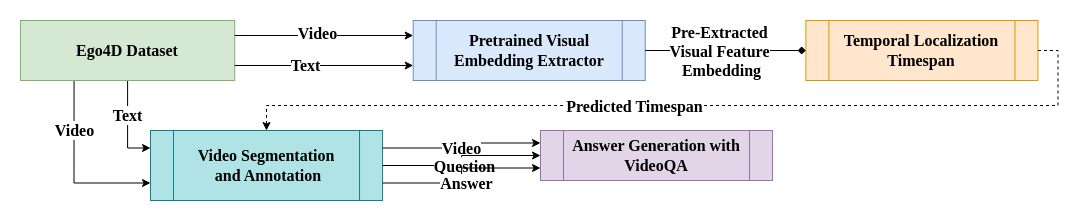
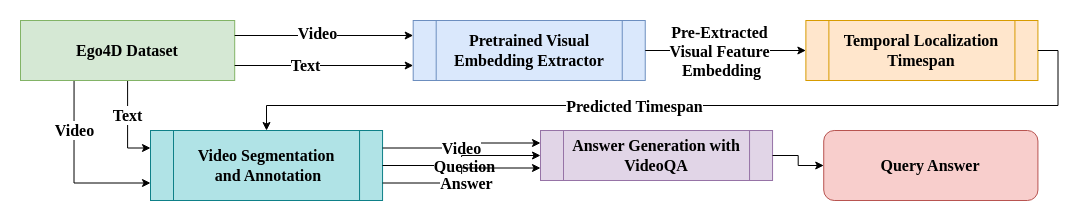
- <mxCell id="5" style="edgeStyle=orthogonalEdgeStyle;rounded=0;orthogonalLoop=1;jettySize=auto;html=1;exitX=1;exitY=0.5;exitDx=0;exitDy=0;fontFamily=Times New Roman;fontStyle=1;fontSize=16;entryX=0;entryY=0.5;entryDx=0;entryDy=0;endArrow=diamond;" parent="2" source="3" edge="1" target="4"><mxGeometry relative="1" as="geometry"><mxPoint x="785.385" y="42.105" as="targetPoint" /></mxGeometry></mxCell>
+ <mxCell id="5" style="edgeStyle=orthogonalEdgeStyle;rounded=0;orthogonalLoop=1;jettySize=auto;html=1;exitX=1;exitY=0.5;exitDx=0;exitDy=0;fontFamily=Times New Roman;fontStyle=1;fontSize=16;entryX=0;entryY=0.5;entryDx=0;entryDy=0;" parent="2" source="3" edge="1" target="4"><mxGeometry relative="1" as="geometry"><mxPoint x="785.385" y="42.105" as="targetPoint" /></mxGeometry></mxCell>
- <mxCell id="8" style="edgeStyle=orthogonalEdgeStyle;rounded=0;orthogonalLoop=1;jettySize=auto;html=1;exitX=1;exitY=0.5;exitDx=0;exitDy=0;entryX=0.5;entryY=0;entryDx=0;entryDy=0;fontFamily=Times New Roman;fontStyle=1;fontSize=16;dashed=1;" parent="2" source="4" target="7" edge="1"><mxGeometry relative="1" as="geometry"><mxPoint x="107.098" y="198.684" as="targetPoint" /></mxGeometry></mxCell>
+ <mxCell id="8" style="edgeStyle=orthogonalEdgeStyle;rounded=0;orthogonalLoop=1;jettySize=auto;html=1;exitX=1;exitY=0.5;exitDx=0;exitDy=0;entryX=0.5;entryY=0;entryDx=0;entryDy=0;fontFamily=Times New Roman;fontStyle=1;fontSize=16;" parent="2" source="4" target="7" edge="1"><mxGeometry relative="1" as="geometry"><mxPoint x="107.098" y="198.684" as="targetPoint" /></mxGeometry></mxCell>
+ <mxCell id="26" style="edgeStyle=orthogonalEdgeStyle;rounded=0;orthogonalLoop=1;jettySize=auto;html=1;exitX=1;exitY=0.5;exitDx=0;exitDy=0;entryX=0;entryY=0.5;entryDx=0;entryDy=0;fontFamily=Times New Roman;fontStyle=1;fontSize=16;" parent="2" source="10" target="25" edge="1"><mxGeometry relative="1" as="geometry"><mxPoint x="767.535" y="253.126" as="targetPoint" /></mxGeometry></mxCell>
+ <mxCell id="25" value="Query Answer" style="rounded=1;whiteSpace=wrap;html=1;fillColor=#f8cecc;strokeColor=#b85450;fontFamily=Times New Roman;fontStyle=1;fontSize=16;" parent="2" vertex="1"><mxGeometry x="803.23" y="110" width="214.2" height="70" as="geometry" /></mxCell>
